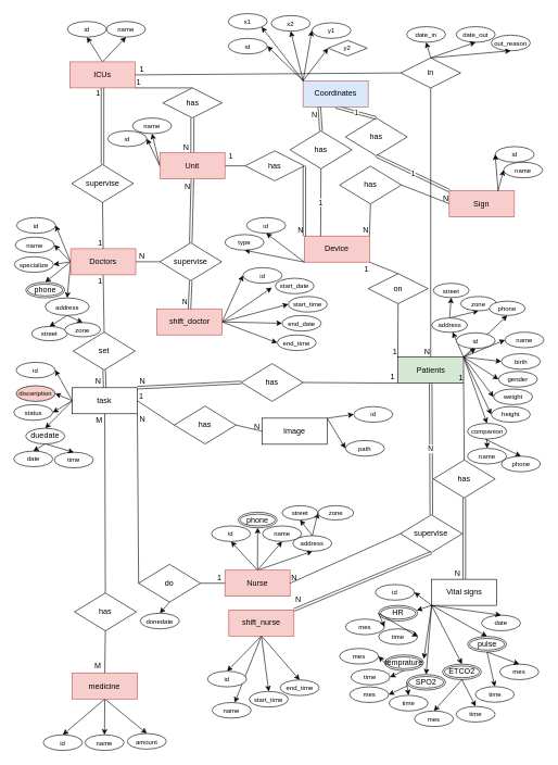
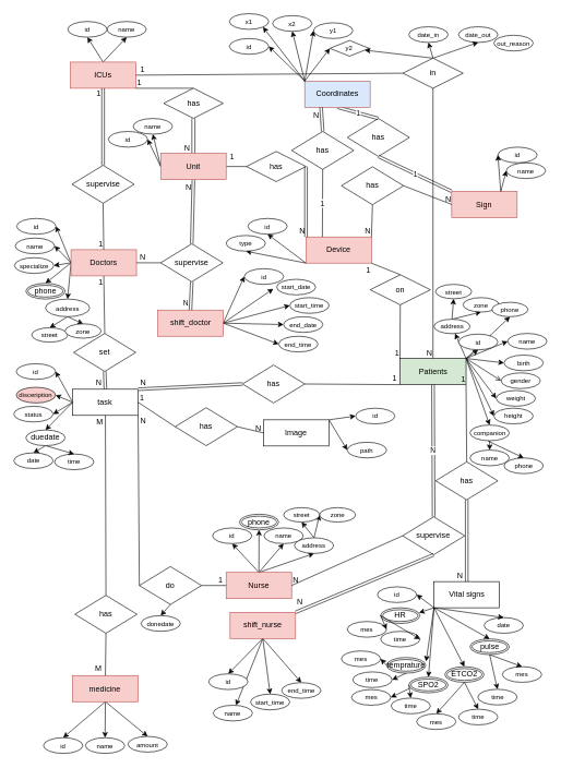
- <mxCell id="255" style="edgeStyle=none;rounded=0;orthogonalLoop=1;jettySize=auto;html=1;exitX=0.5;exitY=0;exitDx=0;exitDy=0;entryX=0.5;entryY=1;entryDx=0;entryDy=0;" parent="1" source="142" target="254" edge="1"><mxGeometry relative="1" as="geometry"><mxPoint x="715" y="101" as="sourcePoint" /></mxGeometry></mxCell>
+ <mxCell id="255" style="edgeStyle=none;rounded=0;orthogonalLoop=1;jettySize=auto;html=1;exitX=0.5;exitY=0;exitDx=0;exitDy=0;" parent="1" source="142" target="213" edge="1"><mxGeometry relative="1" as="geometry"><mxPoint x="715" y="101" as="sourcePoint" /></mxGeometry></mxCell>
- <mxCell id="20" style="edgeStyle=none;rounded=0;orthogonalLoop=1;jettySize=auto;html=1;exitX=1;exitY=0;exitDx=0;exitDy=0;entryX=0;entryY=0.5;entryDx=0;entryDy=0;" parent="1" source="24" target="30" edge="1"><mxGeometry relative="1" as="geometry"><mxPoint x="762" y="576" as="targetPoint" /></mxGeometry></mxCell>
+ <mxCell id="20" style="edgeStyle=none;rounded=0;orthogonalLoop=1;jettySize=auto;html=1;exitX=1;exitY=0;exitDx=0;exitDy=0;entryX=0;entryY=0.5;entryDx=0;entryDy=0;endArrow=open;" parent="1" source="24" target="30" edge="1"><mxGeometry relative="1" as="geometry"><mxPoint x="762" y="576" as="targetPoint" /></mxGeometry></mxCell>
